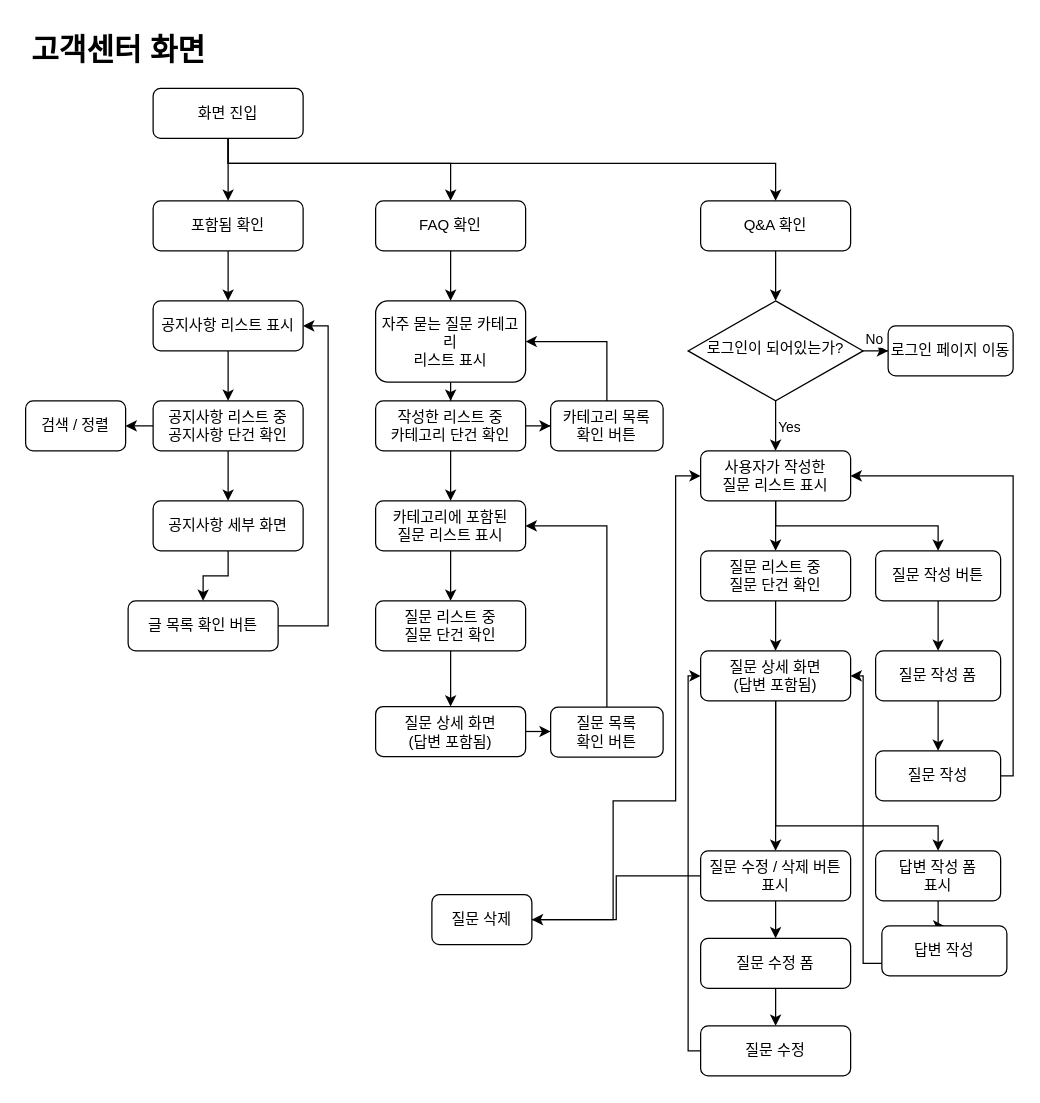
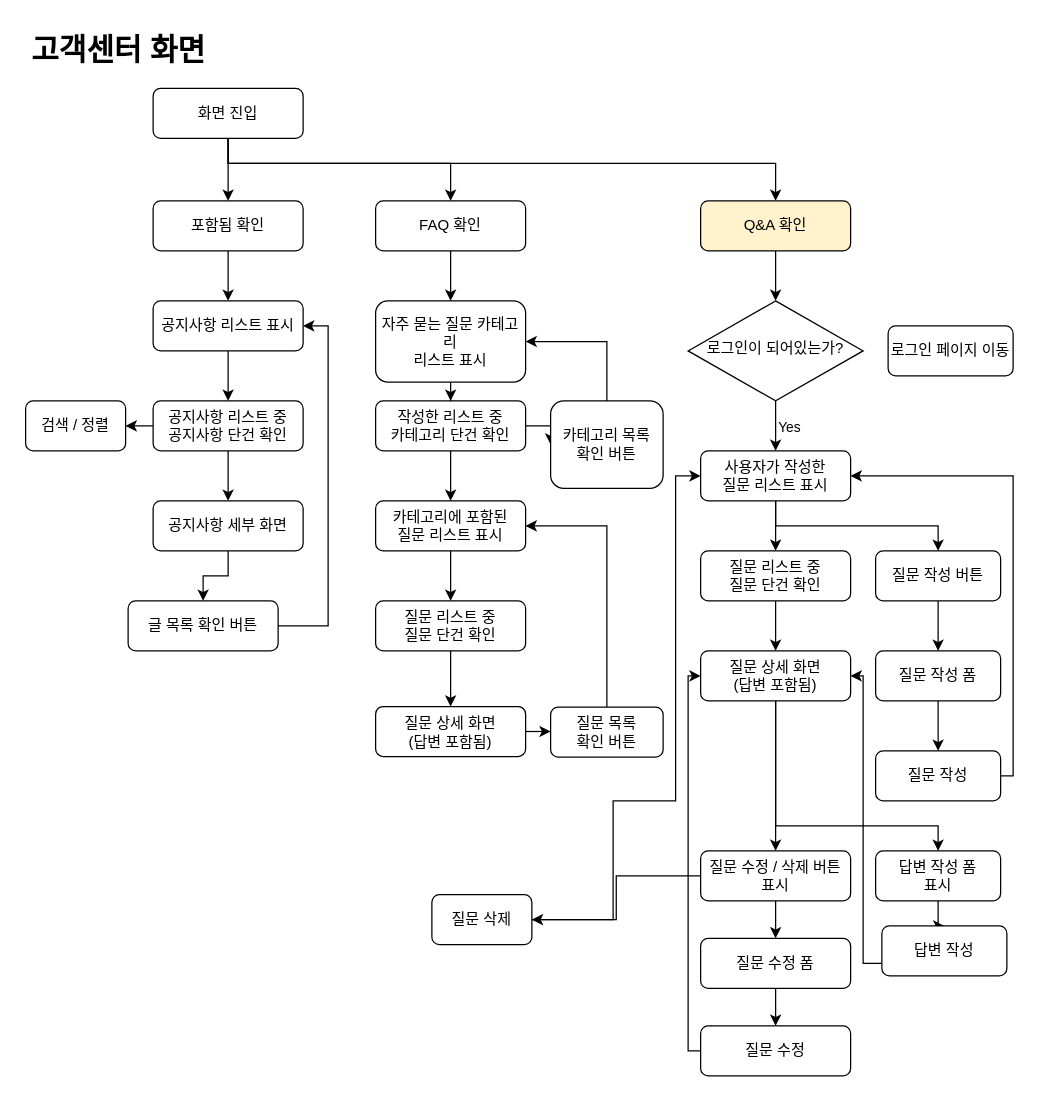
- <mxCell id="17" value="Q&amp;amp;A 확인" style="rounded=1;whiteSpace=wrap;html=1;fontSize=12;glass=0;strokeWidth=1;shadow=0;" vertex="1" parent="1"><mxGeometry x="560" y="160" width="120" height="40" as="geometry" /></mxCell>
+ <mxCell id="17" value="Q&amp;amp;A 확인" style="rounded=1;whiteSpace=wrap;html=1;fontSize=12;glass=0;strokeWidth=1;shadow=0;fillColor=#fff2cc;" vertex="1" parent="1"><mxGeometry x="560" y="160" width="120" height="40" as="geometry" /></mxCell>
- <mxCell id="9" style="edgeStyle=orthogonalEdgeStyle;rounded=0;orthogonalLoop=1;jettySize=auto;html=1;entryX=0;entryY=0.5;entryDx=0;entryDy=0;" edge="1" parent="1" source="13" target="44"><mxGeometry relative="1" as="geometry" /></mxCell>
- <mxCell id="10" value="No" style="edgeLabel;html=1;align=center;verticalAlign=middle;resizable=0;points=[];" vertex="1" connectable="0" parent="9"><mxGeometry x="0.6" y="-2" relative="1" as="geometry"><mxPoint y="-12" as="offset" /></mxGeometry></mxCell>
- <mxCell id="36" value="카테고리 목록&lt;br&gt;확인 버튼" style="rounded=1;whiteSpace=wrap;html=1;fontSize=12;glass=0;strokeWidth=1;shadow=0;" vertex="1" parent="1"><mxGeometry x="440" y="320" width="90" height="40" as="geometry" /></mxCell>
+ <mxCell id="36" value="카테고리 목록&lt;br&gt;확인 버튼" style="rounded=1;whiteSpace=wrap;html=1;fontSize=12;glass=0;strokeWidth=1;shadow=0;" vertex="1" parent="1"><mxGeometry x="440" y="320" width="90" height="70" as="geometry" /></mxCell>
